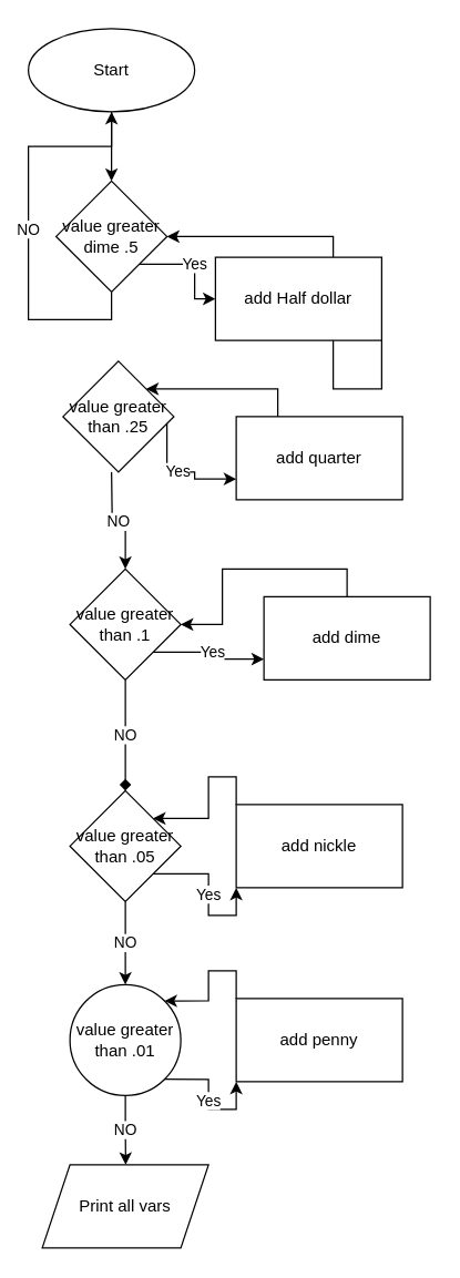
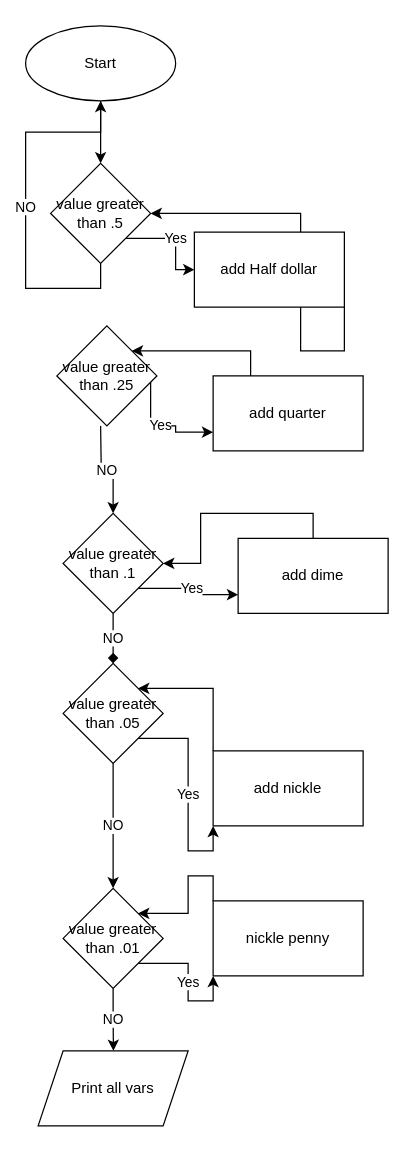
- <mxCell id="6" value="value greater dime .5" style="rhombus;whiteSpace=wrap;html=1;" vertex="1" parent="1"><mxGeometry x="40" y="130" width="80" height="80" as="geometry" /></mxCell>
+ <mxCell id="6" value="value greater than .5" style="rhombus;whiteSpace=wrap;html=1;" vertex="1" parent="1"><mxGeometry x="40" y="130" width="80" height="80" as="geometry" /></mxCell>
- <mxCell id="21" value="value greater than .05" style="rhombus;whiteSpace=wrap;html=1;" vertex="1" parent="1"><mxGeometry x="50" y="570" width="80" height="80" as="geometry" /></mxCell>
+ <mxCell id="21" value="value greater than .05" style="rhombus;whiteSpace=wrap;html=1;" vertex="1" parent="1"><mxGeometry x="50" y="530" width="80" height="80" as="geometry" /></mxCell>
- <mxCell id="23" value="add nickle" style="rounded=0;whiteSpace=wrap;html=1;" vertex="1" parent="1"><mxGeometry x="170" y="580" width="120" height="60" as="geometry" /></mxCell>
+ <mxCell id="23" value="add nickle" style="rounded=0;whiteSpace=wrap;html=1;" vertex="1" parent="1"><mxGeometry x="170" y="600" width="120" height="60" as="geometry" /></mxCell>
- <mxCell id="26" value="value greater than .01" style="ellipse;whiteSpace=wrap;html=1;" vertex="1" parent="1"><mxGeometry x="50" y="710" width="80" height="80" as="geometry" /></mxCell>
+ <mxCell id="26" value="value greater than .01" style="rhombus;whiteSpace=wrap;html=1;" vertex="1" parent="1"><mxGeometry x="50" y="710" width="80" height="80" as="geometry" /></mxCell>
- <mxCell id="28" value="add penny" style="rounded=0;whiteSpace=wrap;html=1;" vertex="1" parent="1"><mxGeometry x="170" y="720" width="120" height="60" as="geometry" /></mxCell>
+ <mxCell id="28" value="nickle penny" style="rounded=0;whiteSpace=wrap;html=1;" vertex="1" parent="1"><mxGeometry x="170" y="720" width="120" height="60" as="geometry" /></mxCell>
